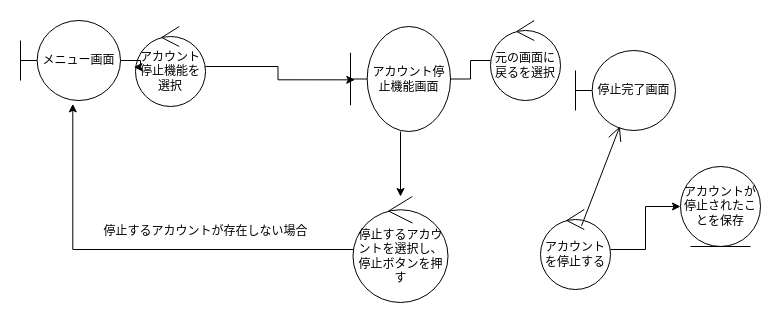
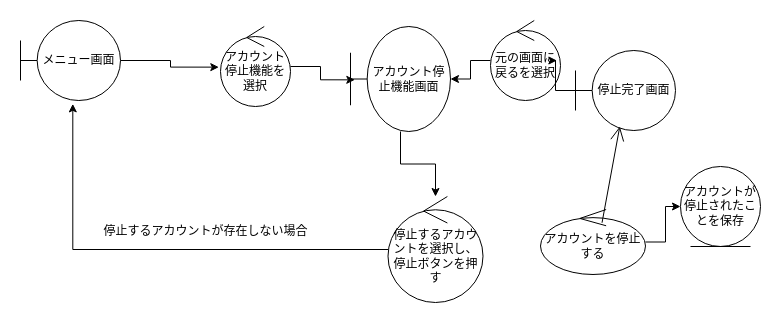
- <mxCell id="3" value="アカウント停止機能を選択" style="ellipse;shape=umlControl;whiteSpace=wrap;html=1;" vertex="1" parent="1"><mxGeometry x="135" y="26" width="70" height="80" as="geometry" /></mxCell>
+ <mxCell id="3" value="アカウント停止機能を選択" style="ellipse;shape=umlControl;whiteSpace=wrap;html=1;" vertex="1" parent="1"><mxGeometry x="220" y="26" width="70" height="80" as="geometry" /></mxCell>
- <mxCell id="14" style="edgeStyle=orthogonalEdgeStyle;rounded=0;orthogonalLoop=1;jettySize=auto;html=1;endArrow=none;" edge="1" parent="1" source="15" target="6"><mxGeometry relative="1" as="geometry" /></mxCell>
+ <mxCell id="14" style="edgeStyle=orthogonalEdgeStyle;rounded=0;orthogonalLoop=1;jettySize=auto;html=1;" edge="1" parent="1" source="15" target="6"><mxGeometry relative="1" as="geometry" /></mxCell>
+ <mxCell id="16" style="edgeStyle=orthogonalEdgeStyle;rounded=0;orthogonalLoop=1;jettySize=auto;html=1;entryX=0.948;entryY=0.5;entryDx=0;entryDy=0;entryPerimeter=0;" edge="1" parent="1" source="13" target="15"><mxGeometry relative="1" as="geometry" /></mxCell>
- <mxCell id="8" value="停止するアカウントを選択し、停止ボタンを押す" style="ellipse;shape=umlControl;whiteSpace=wrap;html=1;" vertex="1" parent="1"><mxGeometry x="352.5" y="196" width="95" height="106" as="geometry" /></mxCell>
+ <mxCell id="8" value="停止するアカウントを選択し、停止ボタンを押す" style="ellipse;shape=umlControl;whiteSpace=wrap;html=1;" vertex="1" parent="1"><mxGeometry x="387.5" y="196" width="95" height="106" as="geometry" /></mxCell>
- <mxCell id="12" value="アカウントを停止する" style="ellipse;shape=umlControl;whiteSpace=wrap;html=1;" vertex="1" parent="1"><mxGeometry x="540" y="209" width="70" height="80" as="geometry" /></mxCell>
+ <mxCell id="12" value="アカウントを停止する" style="ellipse;shape=umlControl;whiteSpace=wrap;html=1;" vertex="1" parent="1"><mxGeometry x="540" y="209" width="105" height="65" as="geometry" /></mxCell>
